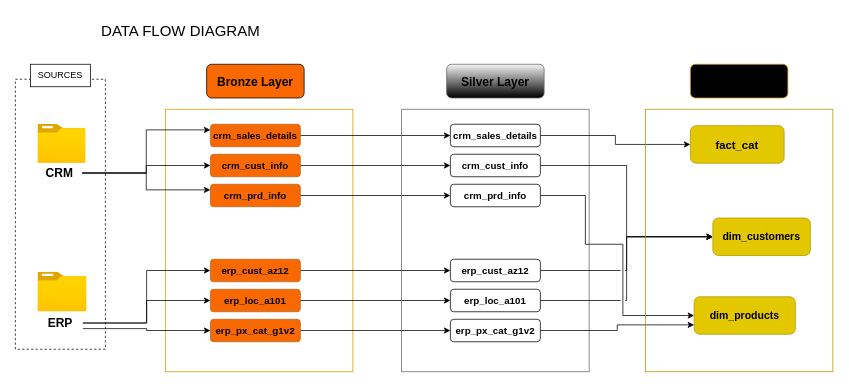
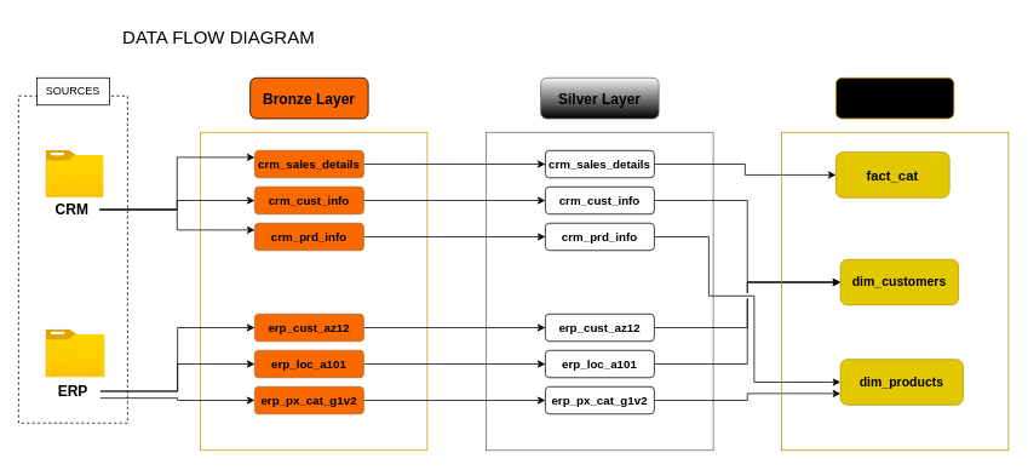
- <mxCell id="48" value="&lt;font style=&quot;font-size: 14px;&quot;&gt;&lt;b style=&quot;&quot;&gt;dim_customers&lt;/b&gt;&lt;/font&gt;" style="rounded=1;whiteSpace=wrap;html=1;fillColor=#e3c800;strokeColor=#B09500;fontColor=#000000;" vertex="1" parent="1"><mxGeometry x="950" y="290" width="130" height="50" as="geometry" /></mxCell>
+ <mxCell id="48" value="&lt;font style=&quot;font-size: 14px;&quot;&gt;&lt;b style=&quot;&quot;&gt;dim_customers&lt;/b&gt;&lt;/font&gt;" style="rounded=1;whiteSpace=wrap;html=1;fillColor=#e3c800;strokeColor=#B09500;fontColor=#000000;" vertex="1" parent="1"><mxGeometry x="925" y="285" width="130" height="50" as="geometry" /></mxCell>
